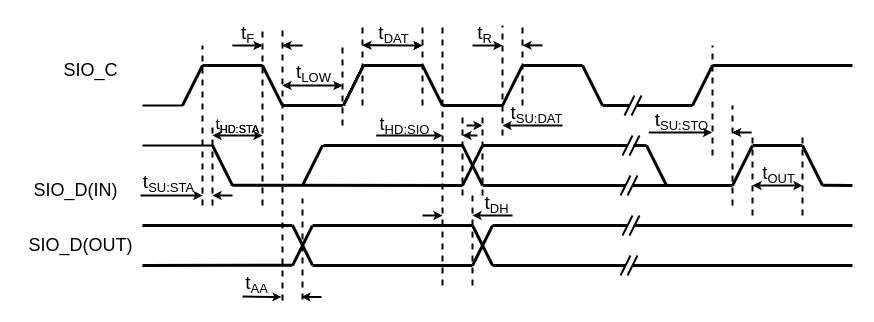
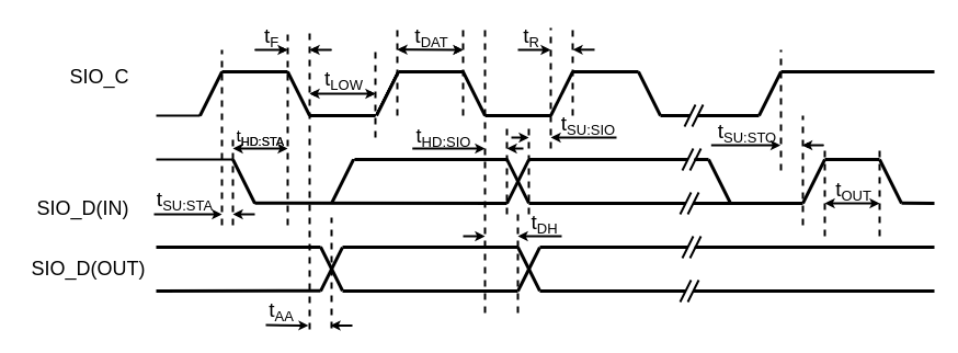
- <mxCell id="92" value="&lt;font style=&quot;font-size: 19px&quot;&gt;t&lt;/font&gt;&lt;sub&gt;&lt;font style=&quot;font-size: 13px&quot;&gt;SU:DAT&lt;/font&gt;&lt;br style=&quot;font-size: 13px&quot;&gt;&lt;/sub&gt;" style="text;html=1;resizable=0;autosize=1;align=center;verticalAlign=middle;points=[];fillColor=none;strokeColor=none;rounded=0;fontSize=13;fontColor=#000000;spacing=0;spacingBottom=-2;fontStyle=0" parent="1" vertex="1"><mxGeometry x="505" y="101" width="62" height="24" as="geometry" /></mxCell>
+ <mxCell id="92" value="&lt;font style=&quot;font-size: 19px&quot;&gt;t&lt;/font&gt;&lt;sub&gt;&lt;font style=&quot;font-size: 13px&quot;&gt;SU:SIO&lt;/font&gt;&lt;br style=&quot;font-size: 13px&quot;&gt;&lt;/sub&gt;" style="text;html=1;resizable=0;autosize=1;align=center;verticalAlign=middle;points=[];fillColor=none;strokeColor=none;rounded=0;fontSize=13;fontColor=#000000;spacing=0;spacingBottom=-2;fontStyle=0" parent="1" vertex="1"><mxGeometry x="505" y="101" width="62" height="24" as="geometry" /></mxCell>
